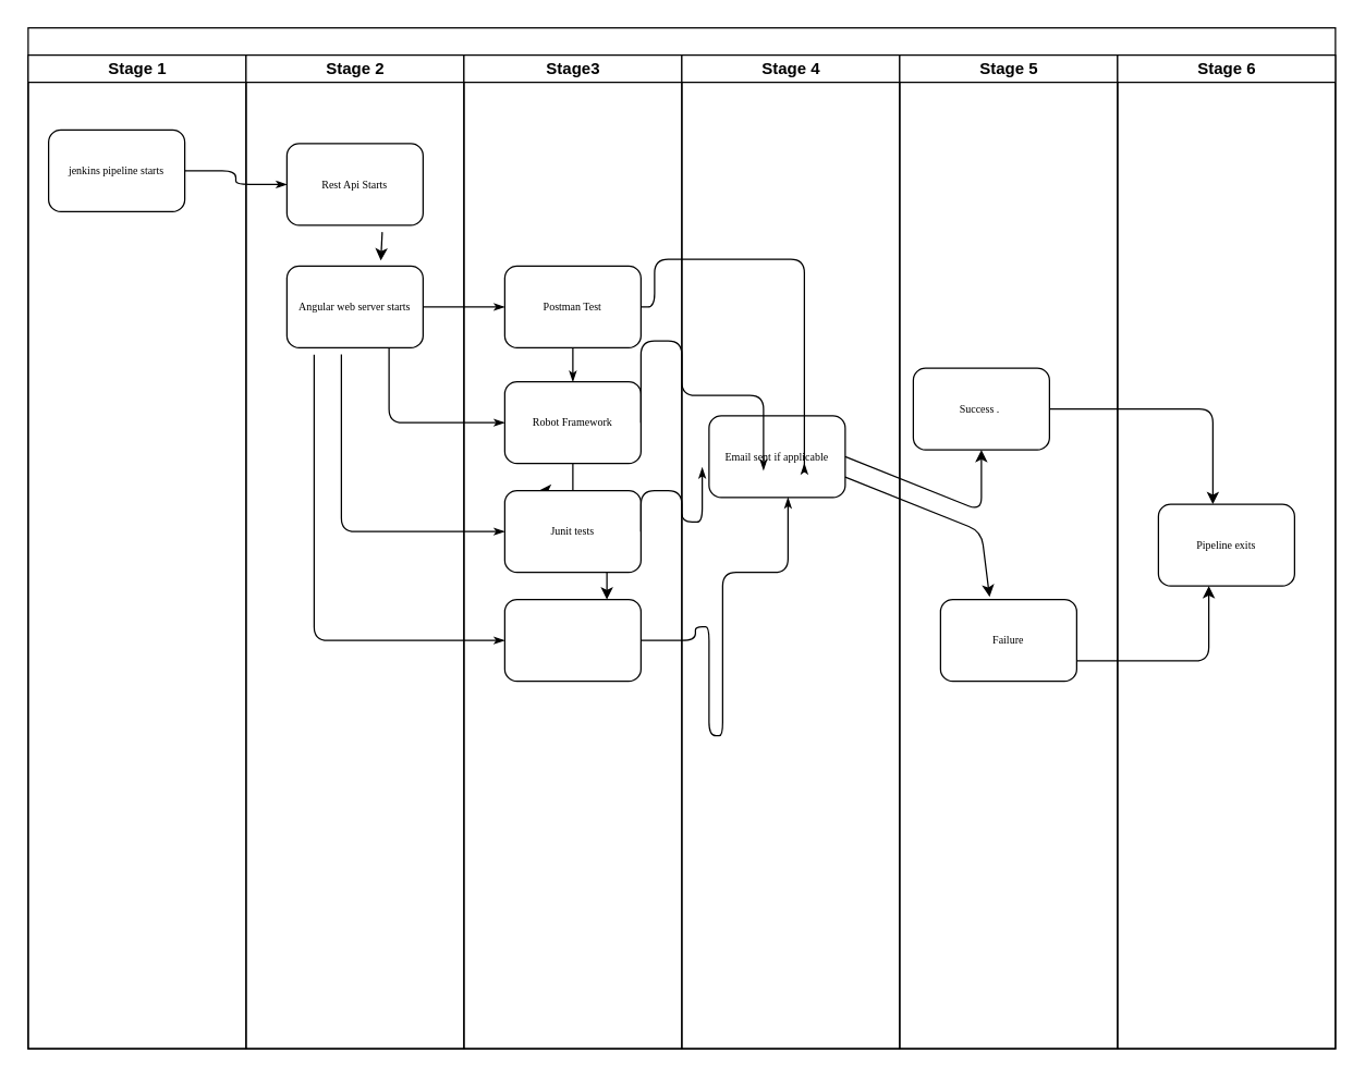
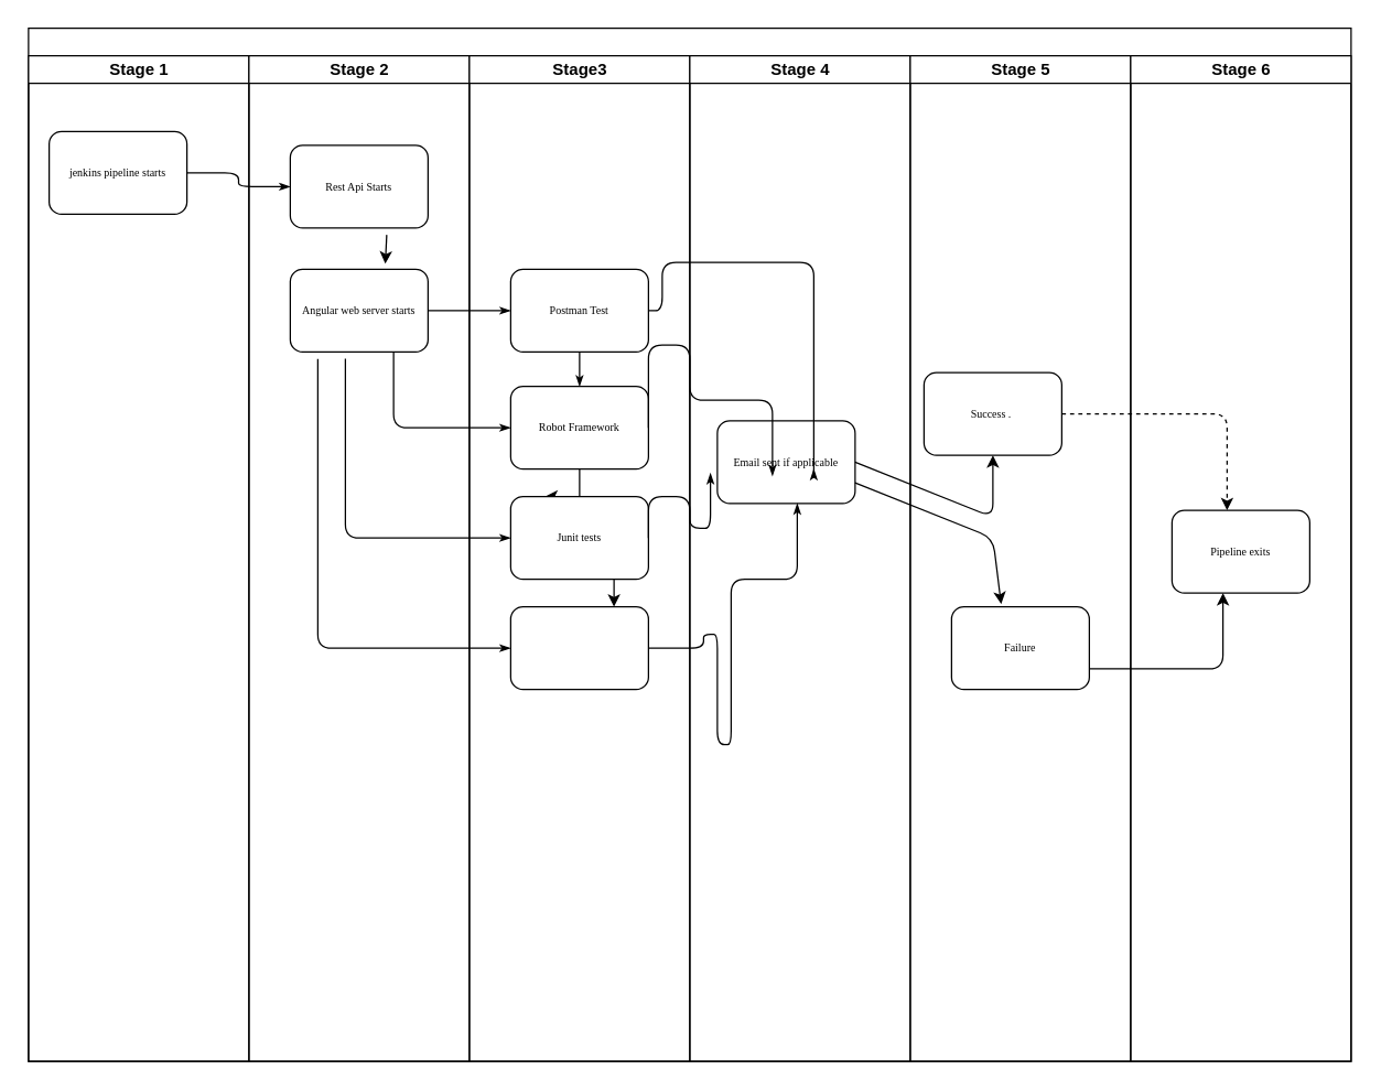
- <mxCell id="33" value="" style="endArrow=classic;html=1;exitX=1;exitY=0.5;exitDx=0;exitDy=0;entryX=0.4;entryY=0;entryDx=0;entryDy=0;entryPerimeter=0;" edge="1" parent="2" source="22" target="25"><mxGeometry width="50" height="50" relative="1" as="geometry"><mxPoint x="450" y="320" as="sourcePoint" /><mxPoint x="500" y="270" as="targetPoint" /><Array as="points"><mxPoint x="870" y="280" /></Array></mxGeometry></mxCell>
+ <mxCell id="33" value="" style="endArrow=classic;html=1;exitX=1;exitY=0.5;exitDx=0;exitDy=0;entryX=0.4;entryY=0;entryDx=0;entryDy=0;entryPerimeter=0;dashed=1;" edge="1" parent="2" source="22" target="25"><mxGeometry width="50" height="50" relative="1" as="geometry"><mxPoint x="450" y="320" as="sourcePoint" /><mxPoint x="500" y="270" as="targetPoint" /><Array as="points"><mxPoint x="870" y="280" /></Array></mxGeometry></mxCell>
